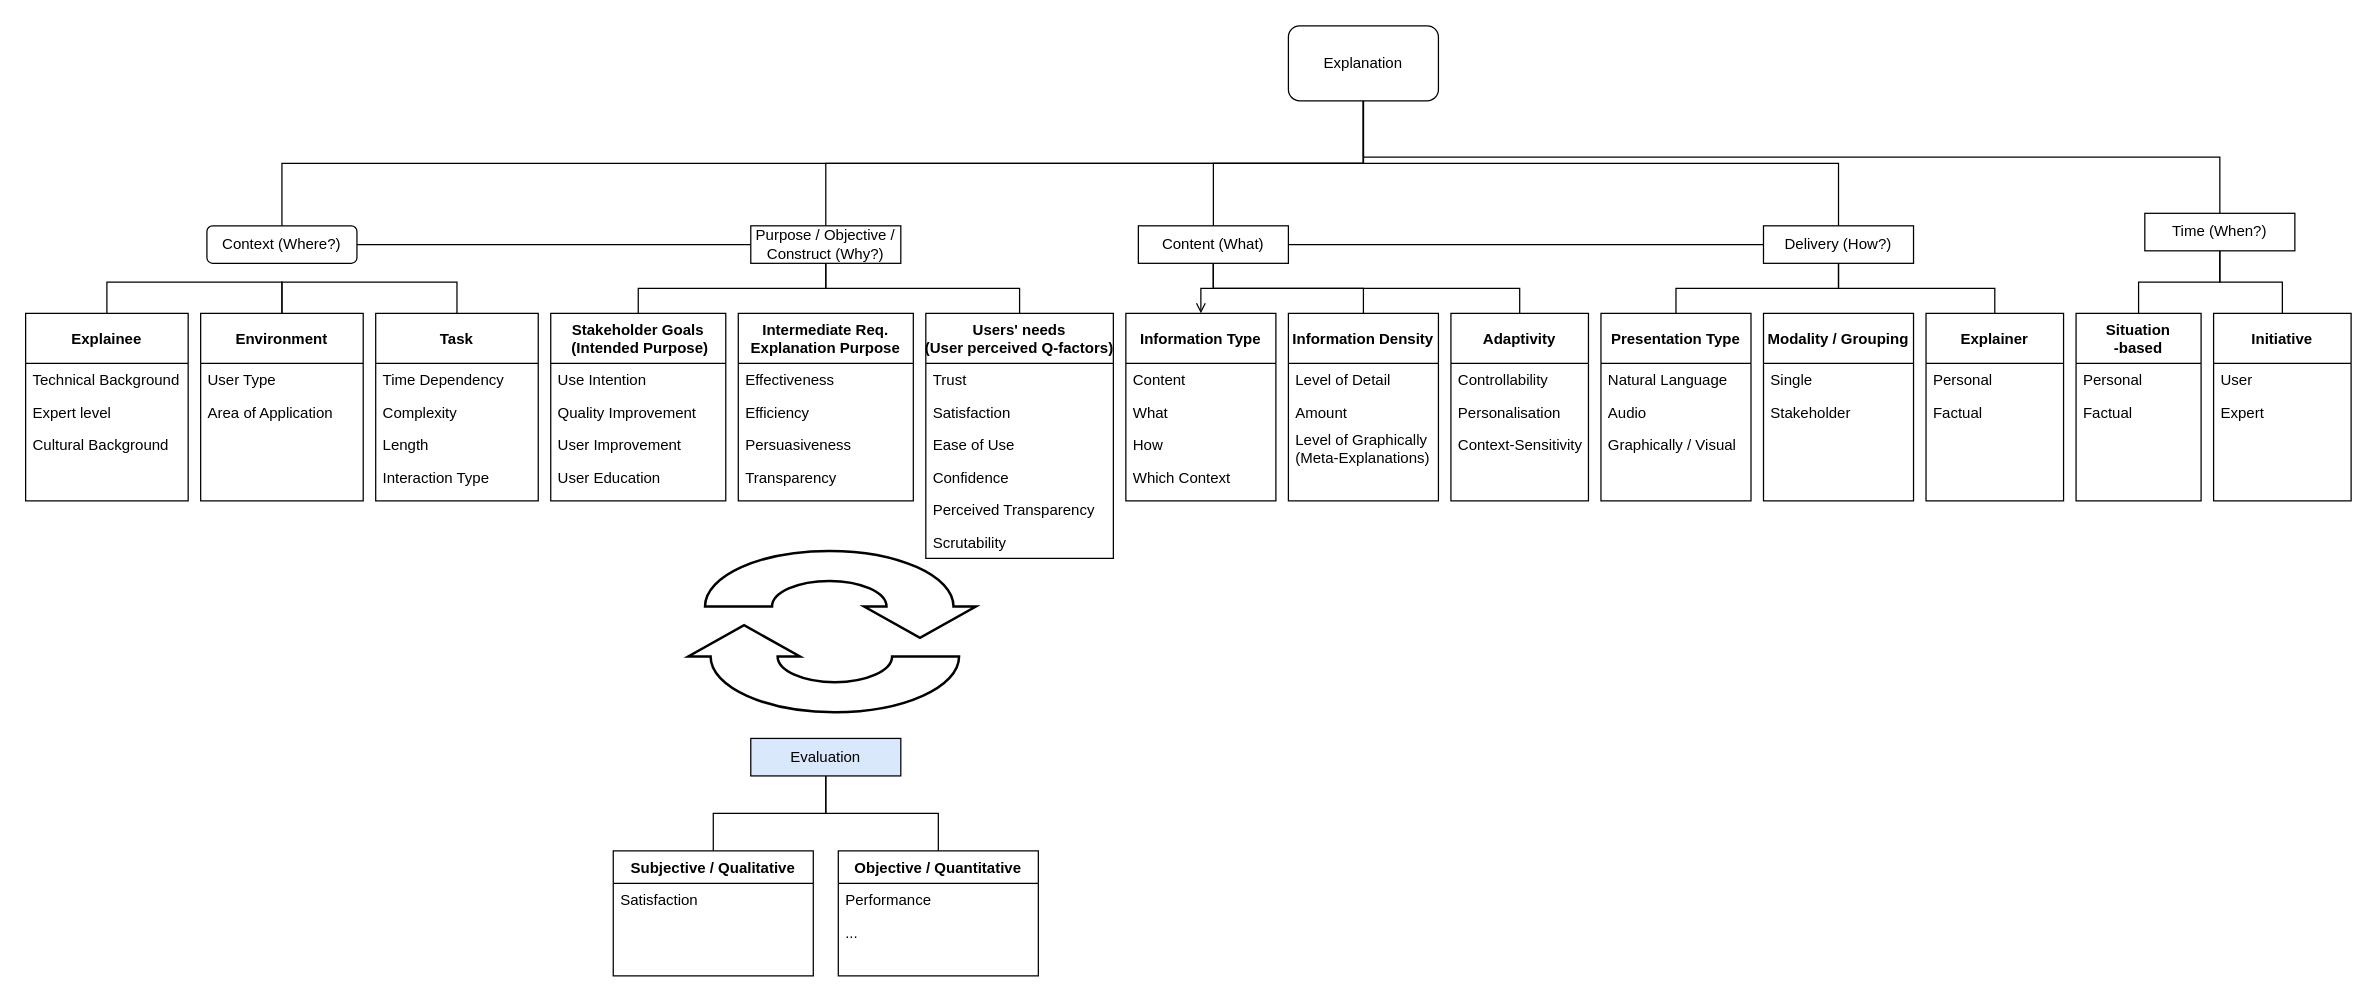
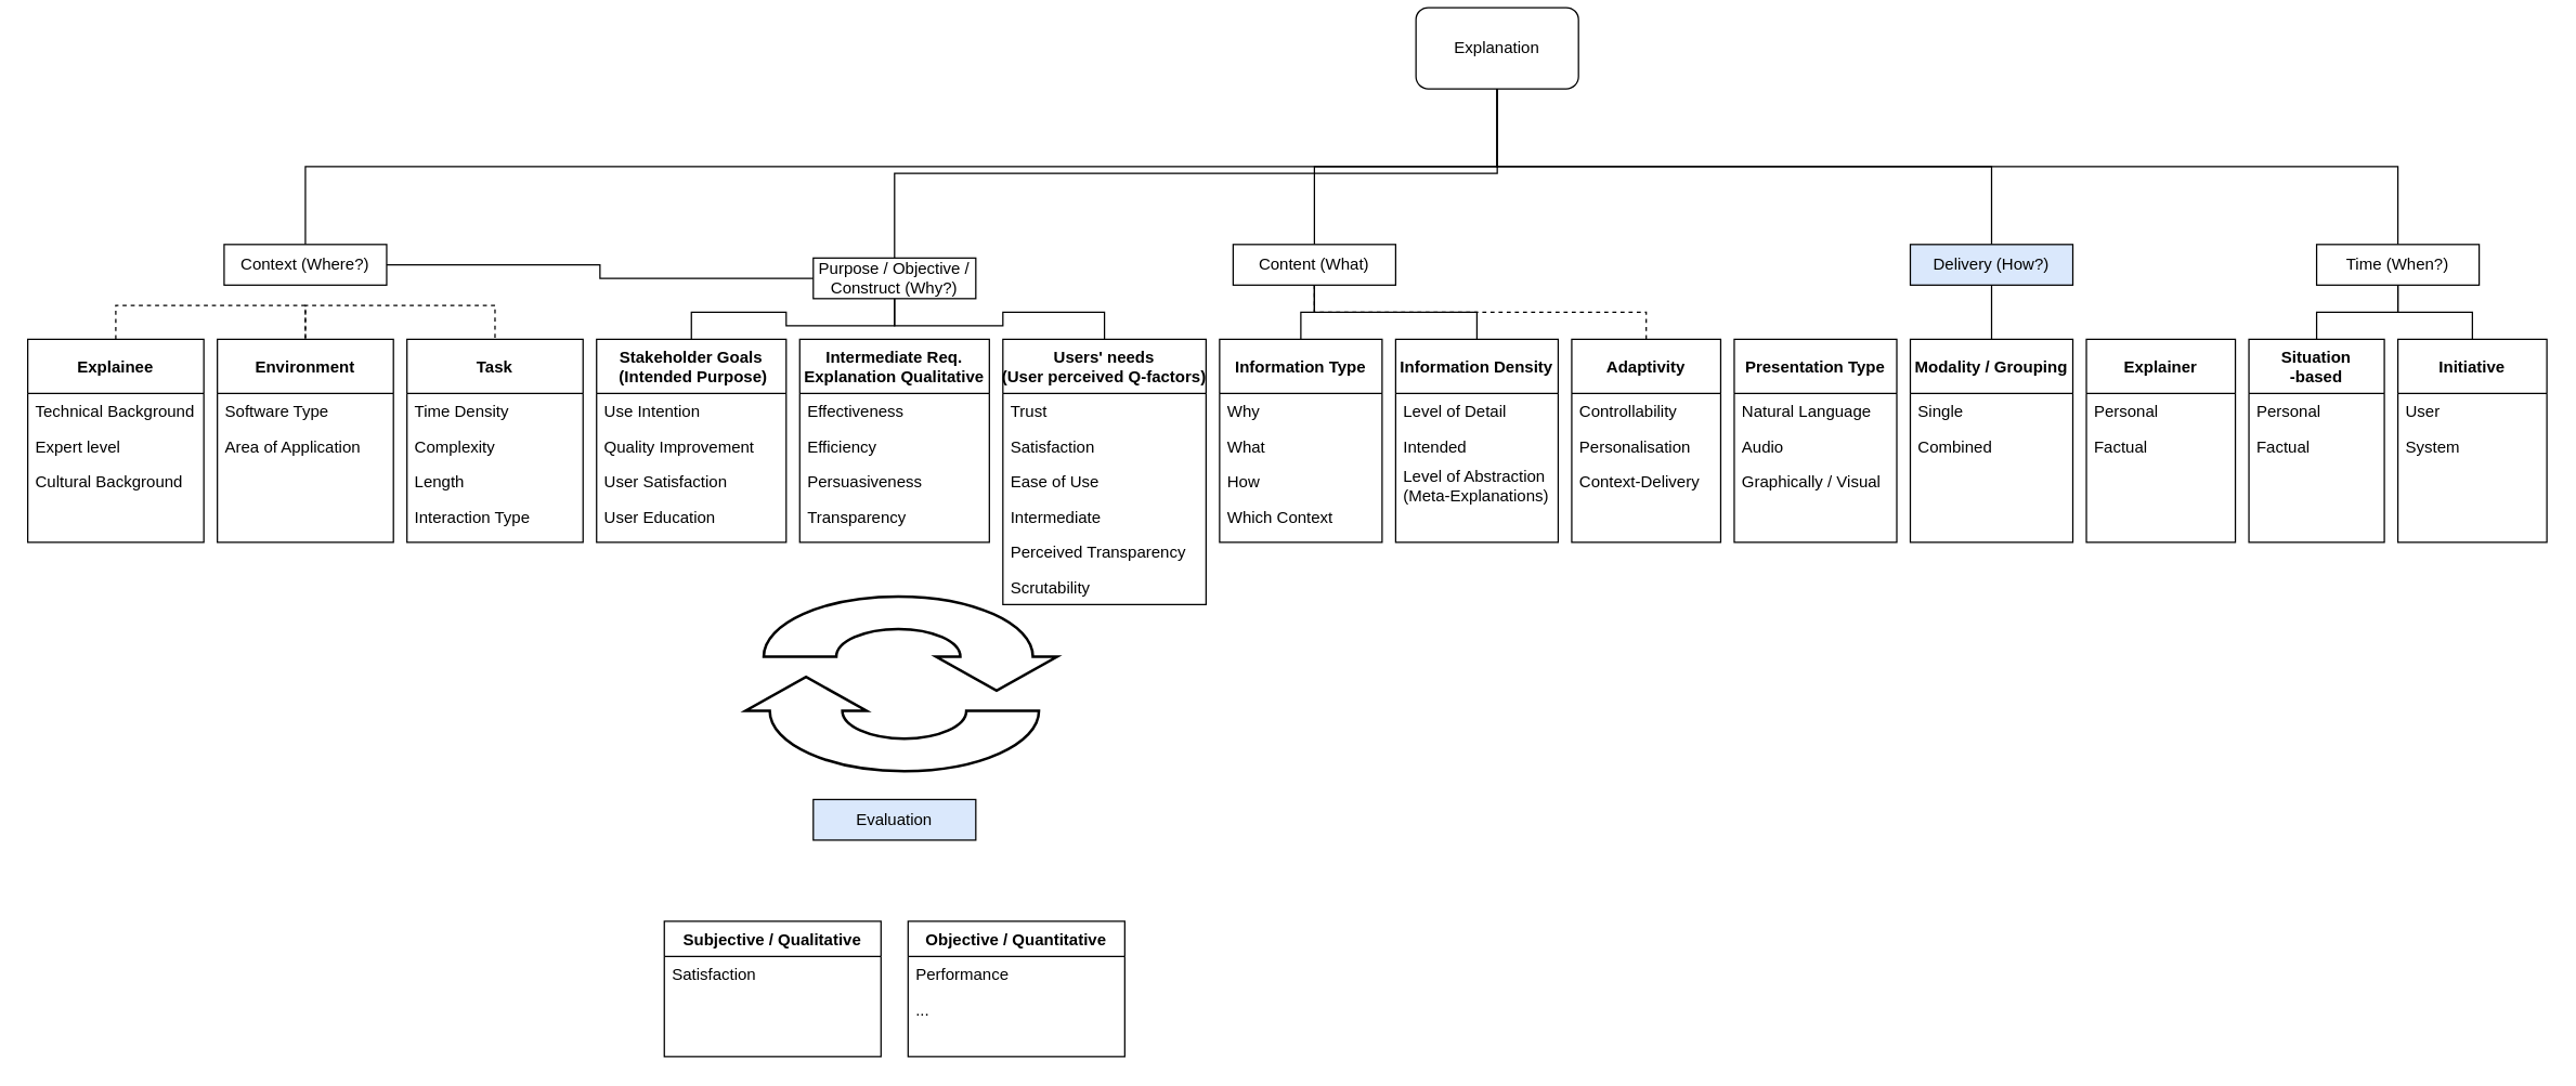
- <mxCell id="20" value="Explanation" style="rounded=1;whiteSpace=wrap;html=1;" parent="1" vertex="1"><mxGeometry x="1030" y="20" width="120" height="60" as="geometry" /></mxCell>
+ <mxCell id="20" value="Explanation" style="rounded=1;whiteSpace=wrap;html=1;" parent="1" vertex="1"><mxGeometry x="1045" y="5" width="120" height="60" as="geometry" /></mxCell>
- <mxCell id="85" value="Time (When?)" style="rounded=0;whiteSpace=wrap;html=1;" parent="1" vertex="1"><mxGeometry x="1715" y="170" width="120" height="30" as="geometry" /></mxCell>
+ <mxCell id="85" value="Time (When?)" style="rounded=0;whiteSpace=wrap;html=1;" parent="1" vertex="1"><mxGeometry x="1710" y="180" width="120" height="30" as="geometry" /></mxCell>
- <mxCell id="2" value="Context (Where?)" style="whiteSpace=wrap;html=1;rounded=1;" parent="1" vertex="1"><mxGeometry x="165" y="180" width="120" height="30" as="geometry" /></mxCell>
+ <mxCell id="2" value="Context (Where?)" style="rounded=0;whiteSpace=wrap;html=1;" parent="1" vertex="1"><mxGeometry x="165" y="180" width="120" height="30" as="geometry" /></mxCell>
- <mxCell id="6" value="Purpose / Objective / Construct (Why?)" style="rounded=0;whiteSpace=wrap;html=1;" parent="1" vertex="1"><mxGeometry x="600" y="180" width="120" height="30" as="geometry" /></mxCell>
+ <mxCell id="6" value="Purpose / Objective / Construct (Why?)" style="rounded=0;whiteSpace=wrap;html=1;" parent="1" vertex="1"><mxGeometry x="600" y="190" width="120" height="30" as="geometry" /></mxCell>
- <mxCell id="25" style="edgeStyle=orthogonalEdgeStyle;rounded=0;orthogonalLoop=1;jettySize=auto;html=1;endArrow=none;endFill=0;" parent="1" source="27" target="24" edge="1"><mxGeometry x="-730" y="-5" as="geometry" /></mxCell>
+ <mxCell id="25" style="edgeStyle=orthogonalEdgeStyle;rounded=0;orthogonalLoop=1;jettySize=auto;html=1;entryX=0.5;entryY=0;entryDx=0;entryDy=0;endArrow=none;endFill=0;" parent="1" source="27" target="40" edge="1"><mxGeometry x="-730" y="-5" as="geometry" /></mxCell>
- <mxCell id="27" value="Delivery (How?)" style="rounded=0;whiteSpace=wrap;html=1;" parent="1" vertex="1"><mxGeometry x="1410" y="180" width="120" height="30" as="geometry" /></mxCell>
+ <mxCell id="27" value="Delivery (How?)" style="rounded=0;whiteSpace=wrap;html=1;fillColor=#dae8fc;" parent="1" vertex="1"><mxGeometry x="1410" y="180" width="120" height="30" as="geometry" /></mxCell>
- <mxCell id="58" style="edgeStyle=orthogonalEdgeStyle;rounded=0;orthogonalLoop=1;jettySize=auto;html=1;exitX=0.5;exitY=0;exitDx=0;exitDy=0;entryX=0.5;entryY=0;entryDx=0;entryDy=0;endArrow=none;endFill=0;" parent="1" source="46" target="55" edge="1"><mxGeometry x="-1140" y="285" as="geometry"><Array as="points"><mxPoint x="90" y="225" /><mxPoint x="260" y="225" /></Array></mxGeometry></mxCell>
+ <mxCell id="58" style="edgeStyle=orthogonalEdgeStyle;rounded=0;orthogonalLoop=1;jettySize=auto;html=1;exitX=0.5;exitY=0;exitDx=0;exitDy=0;entryX=0.5;entryY=0;entryDx=0;entryDy=0;endArrow=none;endFill=0;dashed=1;" parent="1" source="46" target="55" edge="1"><mxGeometry x="-1140" y="285" as="geometry"><Array as="points"><mxPoint x="90" y="225" /><mxPoint x="260" y="225" /></Array></mxGeometry></mxCell>
- <mxCell id="59" style="edgeStyle=orthogonalEdgeStyle;rounded=0;orthogonalLoop=1;jettySize=auto;html=1;exitX=0.5;exitY=0;exitDx=0;exitDy=0;entryX=0.5;entryY=0;entryDx=0;entryDy=0;endArrow=none;endFill=0;" parent="1" source="55" target="50" edge="1"><mxGeometry x="-1140" y="285" as="geometry"><Array as="points"><mxPoint x="260" y="225" /><mxPoint x="430" y="225" /></Array></mxGeometry></mxCell>
+ <mxCell id="59" style="edgeStyle=orthogonalEdgeStyle;rounded=0;orthogonalLoop=1;jettySize=auto;html=1;exitX=0.5;exitY=0;exitDx=0;exitDy=0;entryX=0.5;entryY=0;entryDx=0;entryDy=0;endArrow=none;endFill=0;dashed=1;" parent="1" source="55" target="50" edge="1"><mxGeometry x="-1140" y="285" as="geometry"><Array as="points"><mxPoint x="260" y="225" /><mxPoint x="430" y="225" /></Array></mxGeometry></mxCell>
- <mxCell id="23" style="edgeStyle=orthogonalEdgeStyle;rounded=0;orthogonalLoop=1;jettySize=auto;html=1;exitX=0.5;exitY=1;exitDx=0;exitDy=0;entryX=0.5;entryY=0;entryDx=0;entryDy=0;endArrow=none;endFill=0;" parent="1" source="24" target="69" edge="1"><mxGeometry relative="1" as="geometry" /></mxCell>
+ <mxCell id="23" style="edgeStyle=orthogonalEdgeStyle;rounded=0;orthogonalLoop=1;jettySize=auto;html=1;exitX=0.5;exitY=1;exitDx=0;exitDy=0;entryX=0.5;entryY=0;entryDx=0;entryDy=0;endArrow=none;endFill=0;dashed=1;" parent="1" source="24" target="69" edge="1"><mxGeometry relative="1" as="geometry" /></mxCell>
- <mxCell id="35" style="edgeStyle=orthogonalEdgeStyle;rounded=0;orthogonalLoop=1;jettySize=auto;html=1;exitX=0.5;exitY=0;exitDx=0;exitDy=0;entryX=0.5;entryY=1;entryDx=0;entryDy=0;endArrow=none;endFill=0;" parent="1" source="36" target="27" edge="1"><mxGeometry relative="1" as="geometry" /></mxCell>
- <mxCell id="26" style="edgeStyle=orthogonalEdgeStyle;rounded=0;orthogonalLoop=1;jettySize=auto;html=1;exitX=0.5;exitY=1;exitDx=0;exitDy=0;entryX=0.5;entryY=0;entryDx=0;entryDy=0;endArrow=none;endFill=0;" parent="1" source="27" target="43" edge="1"><mxGeometry relative="1" as="geometry" /></mxCell>
- <mxCell id="22" style="edgeStyle=orthogonalEdgeStyle;rounded=0;orthogonalLoop=1;jettySize=auto;html=1;exitX=0.5;exitY=1;exitDx=0;exitDy=0;entryX=0.5;entryY=0;entryDx=0;entryDy=0;endArrow=open;endFill=0;" parent="1" source="24" target="60" edge="1"><mxGeometry relative="1" as="geometry" /></mxCell>
+ <mxCell id="22" style="edgeStyle=orthogonalEdgeStyle;rounded=0;orthogonalLoop=1;jettySize=auto;html=1;exitX=0.5;exitY=1;exitDx=0;exitDy=0;entryX=0.5;entryY=0;entryDx=0;entryDy=0;endArrow=none;endFill=0;" parent="1" source="24" target="60" edge="1"><mxGeometry relative="1" as="geometry" /></mxCell>
- <mxCell id="78" value="Intermediate Req.&#10;Explanation Purpose" style="swimlane;fontStyle=1;align=center;verticalAlign=middle;childLayout=stackLayout;horizontal=1;startSize=40;horizontalStack=0;resizeParent=1;resizeLast=0;collapsible=1;marginBottom=0;rounded=0;shadow=0;strokeWidth=1;" parent="1" vertex="1"><mxGeometry x="590" y="250" width="140" height="150" as="geometry"><mxRectangle x="20" y="320" width="160" height="26" as="alternateBounds" /></mxGeometry></mxCell>
+ <mxCell id="78" value="Intermediate Req.&#10;Explanation Qualitative" style="swimlane;fontStyle=1;align=center;verticalAlign=middle;childLayout=stackLayout;horizontal=1;startSize=40;horizontalStack=0;resizeParent=1;resizeLast=0;collapsible=1;marginBottom=0;rounded=0;shadow=0;strokeWidth=1;" parent="1" vertex="1"><mxGeometry x="590" y="250" width="140" height="150" as="geometry"><mxRectangle x="20" y="320" width="160" height="26" as="alternateBounds" /></mxGeometry></mxCell>
- <mxCell id="56" value="User Type" style="text;align=left;verticalAlign=top;spacingLeft=4;spacingRight=4;overflow=hidden;rotatable=0;points=[[0,0.5],[1,0.5]];portConstraint=eastwest;" parent="55" vertex="1"><mxGeometry y="40" width="130" height="26" as="geometry" /></mxCell>
+ <mxCell id="56" value="Software Type" style="text;align=left;verticalAlign=top;spacingLeft=4;spacingRight=4;overflow=hidden;rotatable=0;points=[[0,0.5],[1,0.5]];portConstraint=eastwest;" parent="55" vertex="1"><mxGeometry y="40" width="130" height="26" as="geometry" /></mxCell>
- <mxCell id="51" value="Time Dependency" style="text;align=left;verticalAlign=top;spacingLeft=4;spacingRight=4;overflow=hidden;rotatable=0;points=[[0,0.5],[1,0.5]];portConstraint=eastwest;" parent="50" vertex="1"><mxGeometry y="40" width="130" height="26" as="geometry" /></mxCell>
+ <mxCell id="51" value="Time Density" style="text;align=left;verticalAlign=top;spacingLeft=4;spacingRight=4;overflow=hidden;rotatable=0;points=[[0,0.5],[1,0.5]];portConstraint=eastwest;" parent="50" vertex="1"><mxGeometry y="40" width="130" height="26" as="geometry" /></mxCell>
- <mxCell id="61" value="Content" style="text;align=left;verticalAlign=top;spacingLeft=4;spacingRight=4;overflow=hidden;rotatable=0;points=[[0,0.5],[1,0.5]];portConstraint=eastwest;" parent="60" vertex="1"><mxGeometry y="40" width="120" height="26" as="geometry" /></mxCell>
+ <mxCell id="61" value="Why" style="text;align=left;verticalAlign=top;spacingLeft=4;spacingRight=4;overflow=hidden;rotatable=0;points=[[0,0.5],[1,0.5]];portConstraint=eastwest;" parent="60" vertex="1"><mxGeometry y="40" width="120" height="26" as="geometry" /></mxCell>
- <mxCell id="67" value="Amount" style="text;align=left;verticalAlign=top;spacingLeft=4;spacingRight=4;overflow=hidden;rotatable=0;points=[[0,0.5],[1,0.5]];portConstraint=eastwest;rounded=0;shadow=0;html=0;" parent="65" vertex="1"><mxGeometry y="66" width="120" height="26" as="geometry" /></mxCell>
+ <mxCell id="67" value="Intended" style="text;align=left;verticalAlign=top;spacingLeft=4;spacingRight=4;overflow=hidden;rotatable=0;points=[[0,0.5],[1,0.5]];portConstraint=eastwest;rounded=0;shadow=0;html=0;" parent="65" vertex="1"><mxGeometry y="66" width="120" height="26" as="geometry" /></mxCell>
- <mxCell id="42" value="Stakeholder" style="text;align=left;verticalAlign=top;spacingLeft=4;spacingRight=4;overflow=hidden;rotatable=0;points=[[0,0.5],[1,0.5]];portConstraint=eastwest;rounded=0;shadow=0;html=0;" parent="40" vertex="1"><mxGeometry y="66" width="120" height="26" as="geometry" /></mxCell>
+ <mxCell id="42" value="Combined" style="text;align=left;verticalAlign=top;spacingLeft=4;spacingRight=4;overflow=hidden;rotatable=0;points=[[0,0.5],[1,0.5]];portConstraint=eastwest;rounded=0;shadow=0;html=0;" parent="40" vertex="1"><mxGeometry y="66" width="120" height="26" as="geometry" /></mxCell>
- <mxCell id="91" value="Expert" style="text;align=left;verticalAlign=top;spacingLeft=4;spacingRight=4;overflow=hidden;rotatable=0;points=[[0,0.5],[1,0.5]];portConstraint=eastwest;rounded=0;shadow=0;html=0;" parent="89" vertex="1"><mxGeometry y="66" width="110" height="26" as="geometry" /></mxCell>
+ <mxCell id="91" value="System" style="text;align=left;verticalAlign=top;spacingLeft=4;spacingRight=4;overflow=hidden;rotatable=0;points=[[0,0.5],[1,0.5]];portConstraint=eastwest;rounded=0;shadow=0;html=0;" parent="89" vertex="1"><mxGeometry y="66" width="110" height="26" as="geometry" /></mxCell>
- <mxCell id="68" value="Level of Graphically&#10;(Meta-Explanations)" style="text;align=left;verticalAlign=middle;spacingLeft=4;spacingRight=4;overflow=hidden;rotatable=0;points=[[0,0.5],[1,0.5]];portConstraint=eastwest;rounded=0;shadow=0;html=0;" parent="65" vertex="1"><mxGeometry y="92" width="120" height="32" as="geometry" /></mxCell>
+ <mxCell id="68" value="Level of Abstraction&#10;(Meta-Explanations)" style="text;align=left;verticalAlign=middle;spacingLeft=4;spacingRight=4;overflow=hidden;rotatable=0;points=[[0,0.5],[1,0.5]];portConstraint=eastwest;rounded=0;shadow=0;html=0;" parent="65" vertex="1"><mxGeometry y="92" width="120" height="32" as="geometry" /></mxCell>
- <mxCell id="76" value="User Improvement" style="text;align=left;verticalAlign=top;spacingLeft=4;spacingRight=4;overflow=hidden;rotatable=0;points=[[0,0.5],[1,0.5]];portConstraint=eastwest;rounded=0;shadow=0;html=0;" parent="73" vertex="1"><mxGeometry y="92" width="140" height="26" as="geometry" /></mxCell>
+ <mxCell id="76" value="User Satisfaction" style="text;align=left;verticalAlign=top;spacingLeft=4;spacingRight=4;overflow=hidden;rotatable=0;points=[[0,0.5],[1,0.5]];portConstraint=eastwest;rounded=0;shadow=0;html=0;" parent="73" vertex="1"><mxGeometry y="92" width="140" height="26" as="geometry" /></mxCell>
- <mxCell id="72" value="Context-Sensitivity" style="text;align=left;verticalAlign=top;spacingLeft=4;spacingRight=4;overflow=hidden;rotatable=0;points=[[0,0.5],[1,0.5]];portConstraint=eastwest;rounded=0;shadow=0;html=0;" parent="69" vertex="1"><mxGeometry y="92" width="110" height="26" as="geometry" /></mxCell>
+ <mxCell id="72" value="Context-Delivery" style="text;align=left;verticalAlign=top;spacingLeft=4;spacingRight=4;overflow=hidden;rotatable=0;points=[[0,0.5],[1,0.5]];portConstraint=eastwest;rounded=0;shadow=0;html=0;" parent="69" vertex="1"><mxGeometry y="92" width="110" height="26" as="geometry" /></mxCell>
- <mxCell id="32" value="Confidence" style="text;align=left;verticalAlign=top;spacingLeft=4;spacingRight=4;overflow=hidden;rotatable=0;points=[[0,0.5],[1,0.5]];portConstraint=eastwest;rounded=0;shadow=0;html=0;" parent="28" vertex="1"><mxGeometry y="118" width="150" height="26" as="geometry" /></mxCell>
+ <mxCell id="32" value="Intermediate" style="text;align=left;verticalAlign=top;spacingLeft=4;spacingRight=4;overflow=hidden;rotatable=0;points=[[0,0.5],[1,0.5]];portConstraint=eastwest;rounded=0;shadow=0;html=0;" parent="28" vertex="1"><mxGeometry y="118" width="150" height="26" as="geometry" /></mxCell>
- <mxCell id="13" style="edgeStyle=orthogonalEdgeStyle;rounded=0;orthogonalLoop=1;jettySize=auto;html=1;exitX=0.5;exitY=0;exitDx=0;exitDy=0;entryX=0.5;entryY=1;entryDx=0;entryDy=0;endArrow=none;endFill=0;" parent="1" source="7" target="12" edge="1"><mxGeometry x="-1260" y="60" as="geometry" /></mxCell>
- <mxCell id="14" style="edgeStyle=orthogonalEdgeStyle;rounded=0;orthogonalLoop=1;jettySize=auto;html=1;exitX=0.5;exitY=0;exitDx=0;exitDy=0;entryX=0.5;entryY=1;entryDx=0;entryDy=0;endArrow=none;endFill=0;" parent="1" source="9" target="12" edge="1"><mxGeometry x="-1260" y="60" as="geometry" /></mxCell>
